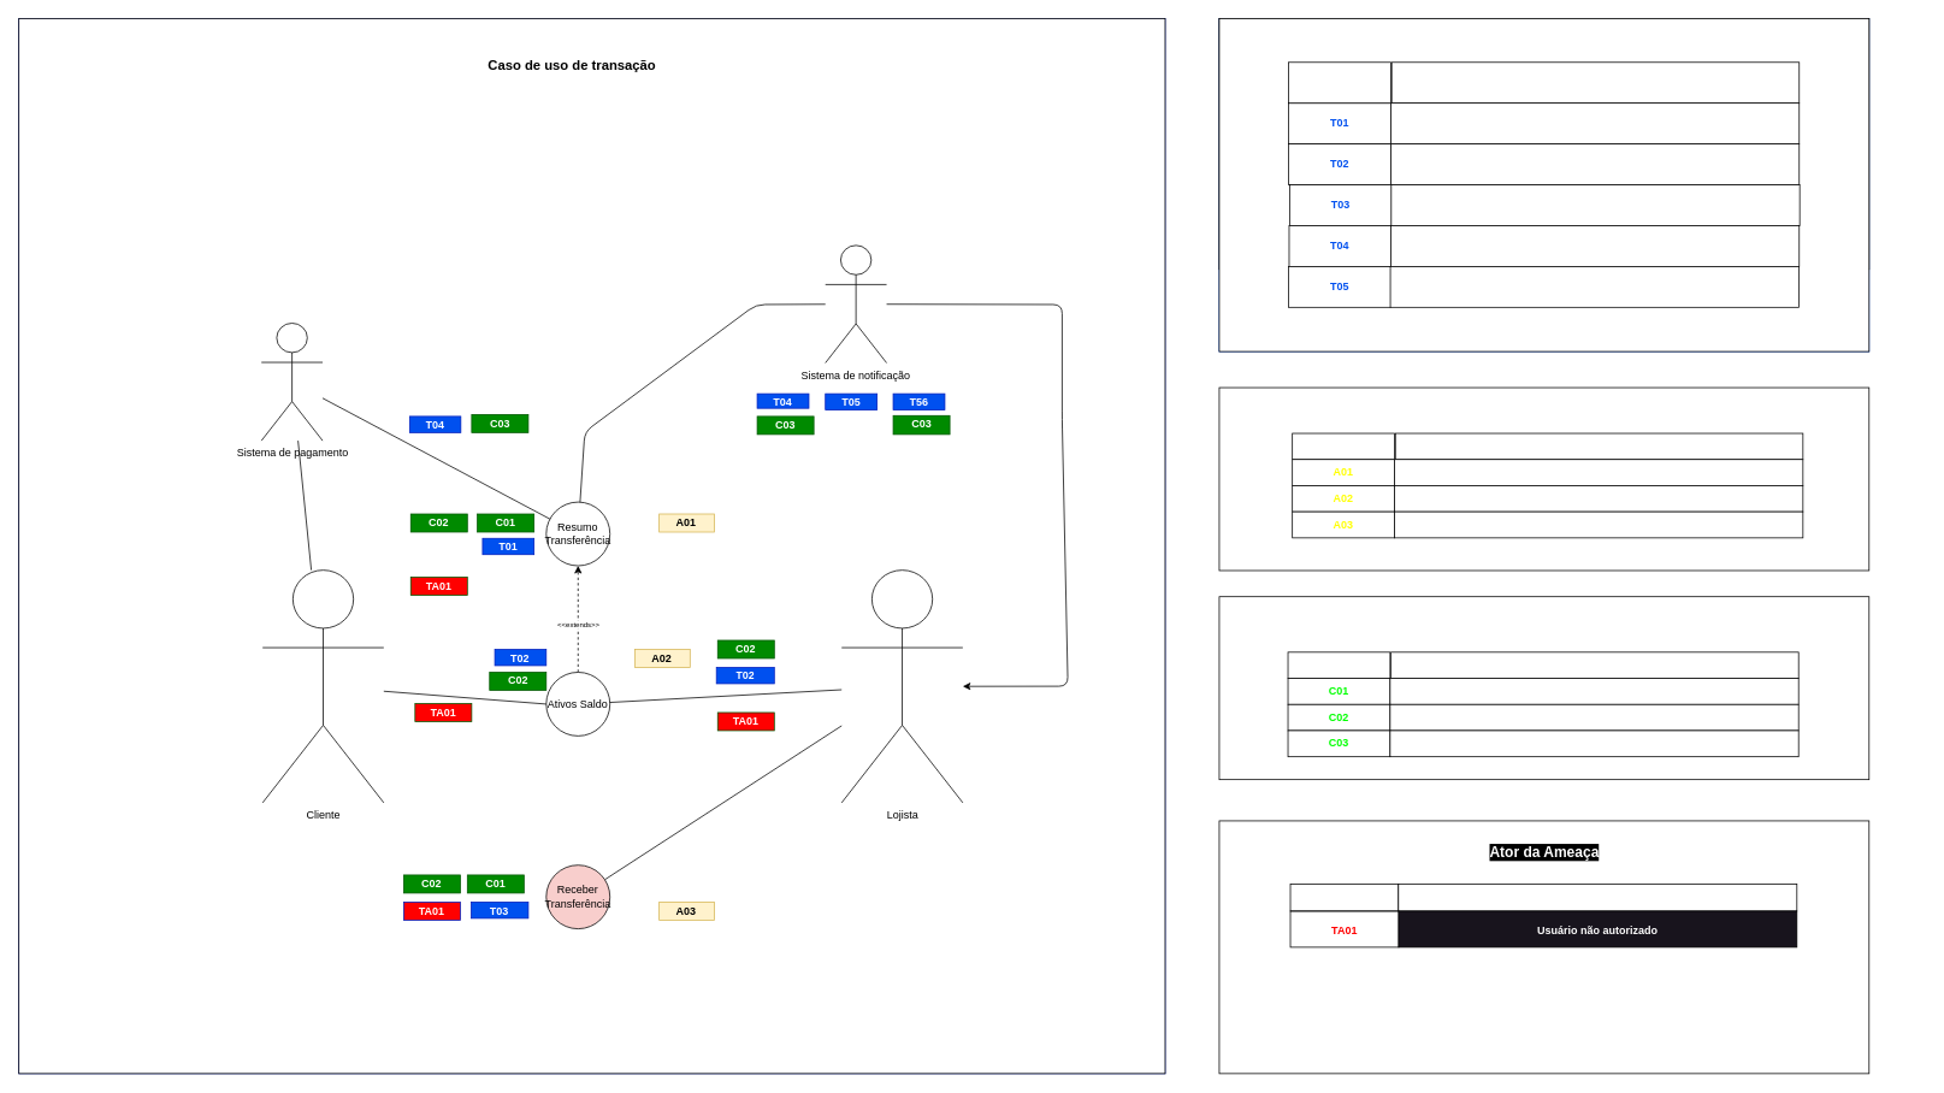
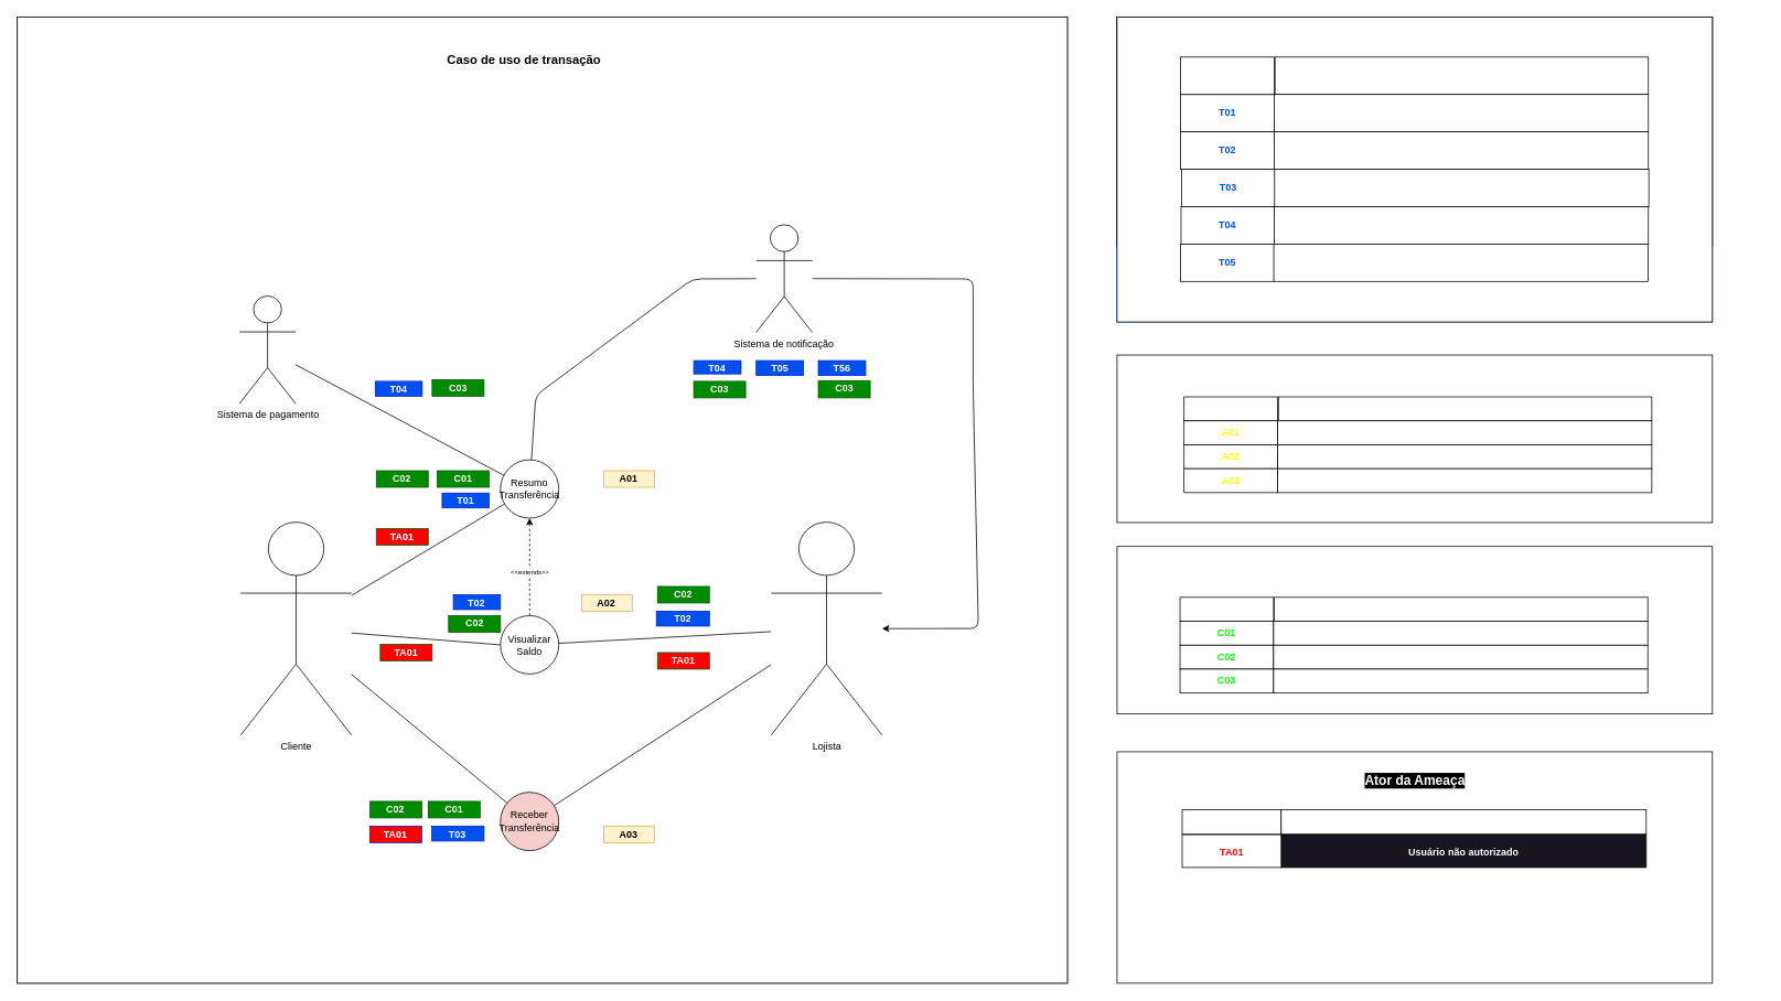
- <mxCell id="15" style="edgeStyle=none;html=1;endArrow=none;endFill=0;" edge="1" parent="4" source="5" target="30"><mxGeometry relative="1" as="geometry" /></mxCell>
+ <mxCell id="15" style="edgeStyle=none;html=1;endArrow=none;endFill=0;" edge="1" parent="4" source="5" target="14"><mxGeometry relative="1" as="geometry" /></mxCell>
+ <mxCell id="7" style="edgeStyle=none;html=1;endArrow=none;endFill=0;" edge="1" parent="4" source="5" target="6"><mxGeometry relative="1" as="geometry" /></mxCell>
- <mxCell id="11" value="Ativos Saldo" style="ellipse;whiteSpace=wrap;html=1;aspect=fixed;" vertex="1" parent="4"><mxGeometry x="443.518" y="252.071" width="70.584" height="70.584" as="geometry" /></mxCell>
+ <mxCell id="11" value="Visualizar Saldo" style="ellipse;whiteSpace=wrap;html=1;aspect=fixed;" vertex="1" parent="4"><mxGeometry x="443.518" y="252.071" width="70.584" height="70.584" as="geometry" /></mxCell>
